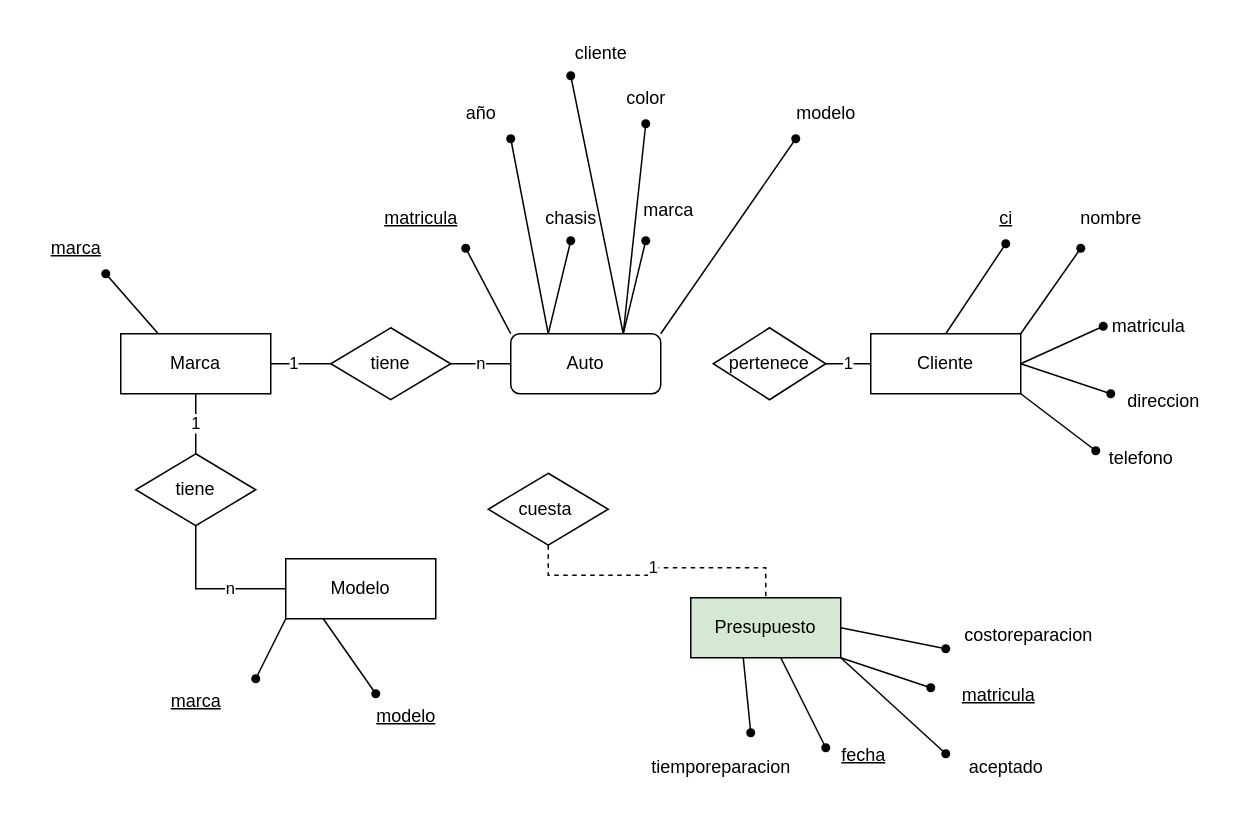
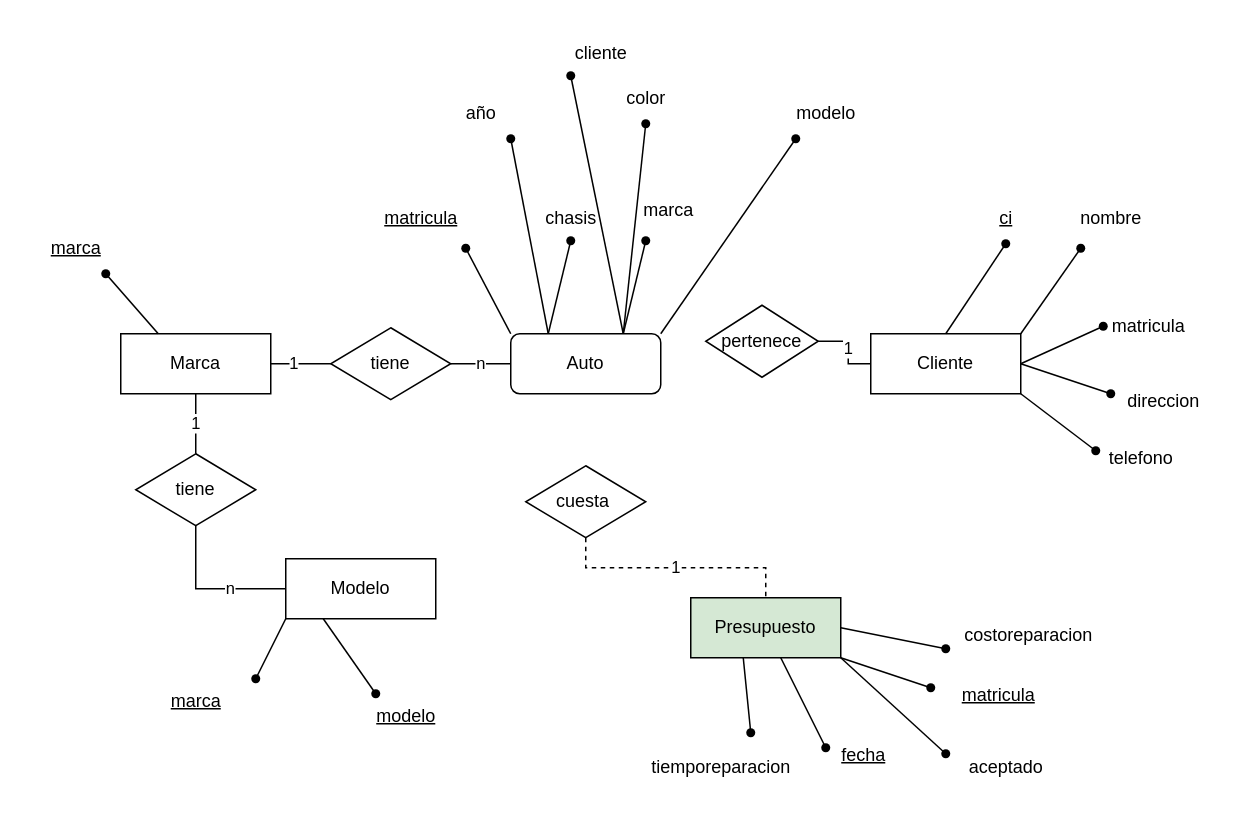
- <mxCell id="82" value="pertenece" style="shape=rhombus;perimeter=rhombusPerimeter;whiteSpace=wrap;html=1;align=center;" vertex="1" parent="1"><mxGeometry x="475" y="218" width="75" height="48" as="geometry" /></mxCell>
+ <mxCell id="82" value="pertenece" style="shape=rhombus;perimeter=rhombusPerimeter;whiteSpace=wrap;html=1;align=center;" vertex="1" parent="1"><mxGeometry x="470" y="203" width="75" height="48" as="geometry" /></mxCell>
- <mxCell id="80" value="cuesta&amp;nbsp;" style="shape=rhombus;perimeter=rhombusPerimeter;whiteSpace=wrap;html=1;align=center;" vertex="1" parent="1"><mxGeometry x="325" y="315" width="80" height="48" as="geometry" /></mxCell>
+ <mxCell id="80" value="cuesta&amp;nbsp;" style="shape=rhombus;perimeter=rhombusPerimeter;whiteSpace=wrap;html=1;align=center;" vertex="1" parent="1"><mxGeometry x="350" y="310" width="80" height="48" as="geometry" /></mxCell>
